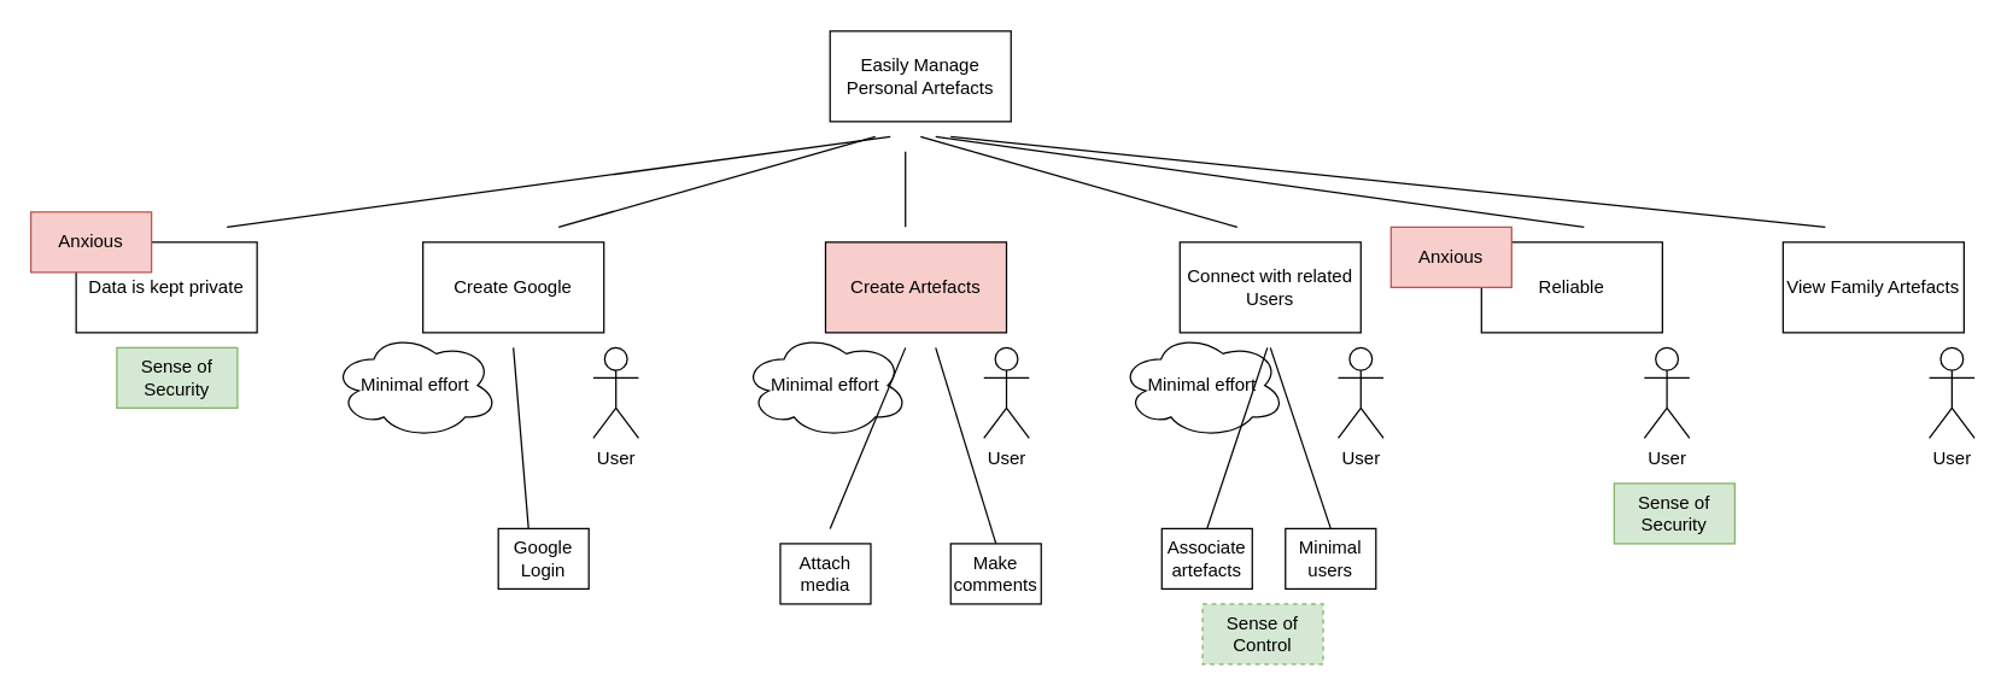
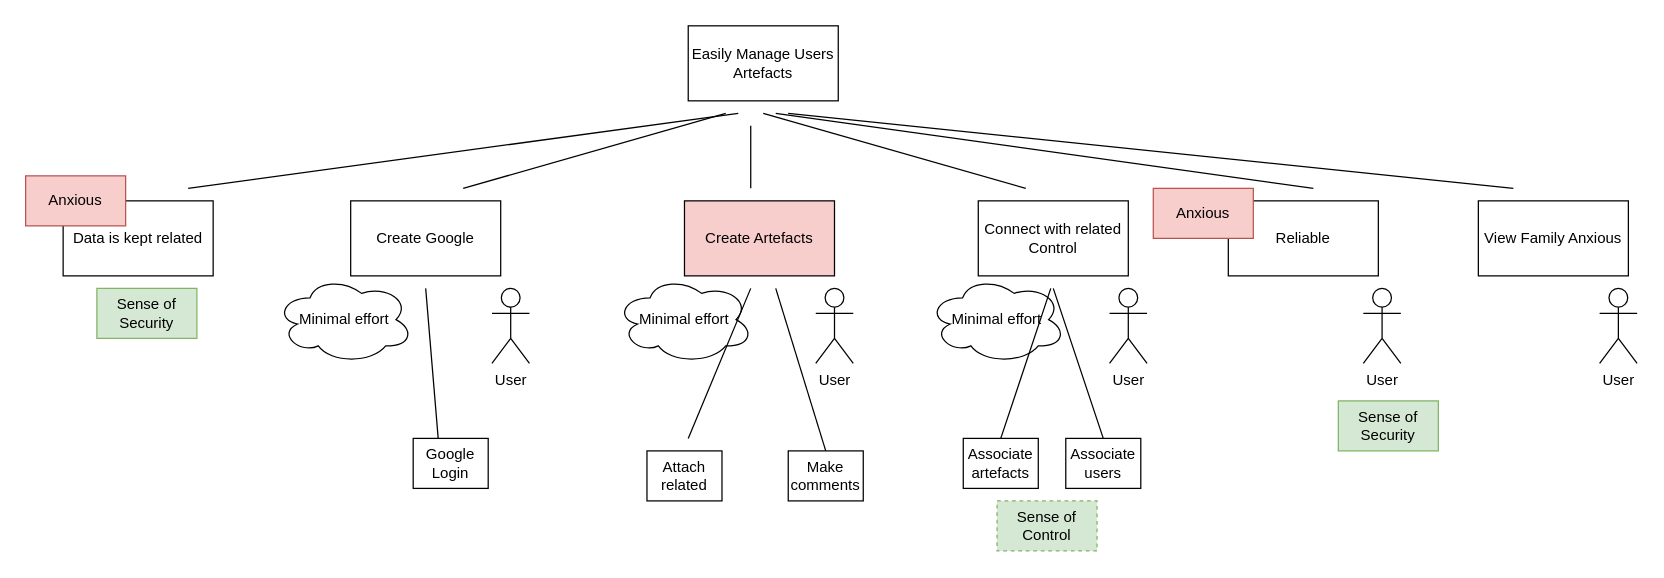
- <mxCell id="2" value="Easily Manage Personal Artefacts" style="rounded=0;whiteSpace=wrap;html=1;" vertex="1" parent="1"><mxGeometry x="550" y="20" width="120" height="60" as="geometry" /></mxCell>
+ <mxCell id="2" value="Easily Manage Users Artefacts" style="rounded=0;whiteSpace=wrap;html=1;" vertex="1" parent="1"><mxGeometry x="550" y="20" width="120" height="60" as="geometry" /></mxCell>
- <mxCell id="5" value="Data is kept private" style="rounded=0;whiteSpace=wrap;html=1;" vertex="1" parent="1"><mxGeometry x="50" y="160" width="120" height="60" as="geometry" /></mxCell>
+ <mxCell id="5" value="Data is kept related" style="rounded=0;whiteSpace=wrap;html=1;" vertex="1" parent="1"><mxGeometry x="50" y="160" width="120" height="60" as="geometry" /></mxCell>
- <mxCell id="3" value="Connect with related Users" style="rounded=0;whiteSpace=wrap;html=1;" vertex="1" parent="1"><mxGeometry x="782" y="160" width="120" height="60" as="geometry" /></mxCell>
+ <mxCell id="3" value="Connect with related Control" style="rounded=0;whiteSpace=wrap;html=1;" vertex="1" parent="1"><mxGeometry x="782" y="160" width="120" height="60" as="geometry" /></mxCell>
- <mxCell id="21" value="View Family Artefacts" style="rounded=0;whiteSpace=wrap;html=1;" vertex="1" parent="1"><mxGeometry x="1182" y="160" width="120" height="60" as="geometry" /></mxCell>
+ <mxCell id="21" value="View Family Anxious" style="rounded=0;whiteSpace=wrap;html=1;" vertex="1" parent="1"><mxGeometry x="1182" y="160" width="120" height="60" as="geometry" /></mxCell>
- <mxCell id="24" value="Minimal users" style="rounded=0;whiteSpace=wrap;html=1;" vertex="1" parent="1"><mxGeometry x="852" y="350" width="60" height="40" as="geometry" /></mxCell>
+ <mxCell id="24" value="Associate users" style="rounded=0;whiteSpace=wrap;html=1;" vertex="1" parent="1"><mxGeometry x="852" y="350" width="60" height="40" as="geometry" /></mxCell>
- <mxCell id="19" value="Attach media" style="rounded=0;whiteSpace=wrap;html=1;" vertex="1" parent="1"><mxGeometry x="517" y="360" width="60" height="40" as="geometry" /></mxCell>
+ <mxCell id="19" value="Attach related" style="rounded=0;whiteSpace=wrap;html=1;" vertex="1" parent="1"><mxGeometry x="517" y="360" width="60" height="40" as="geometry" /></mxCell>
